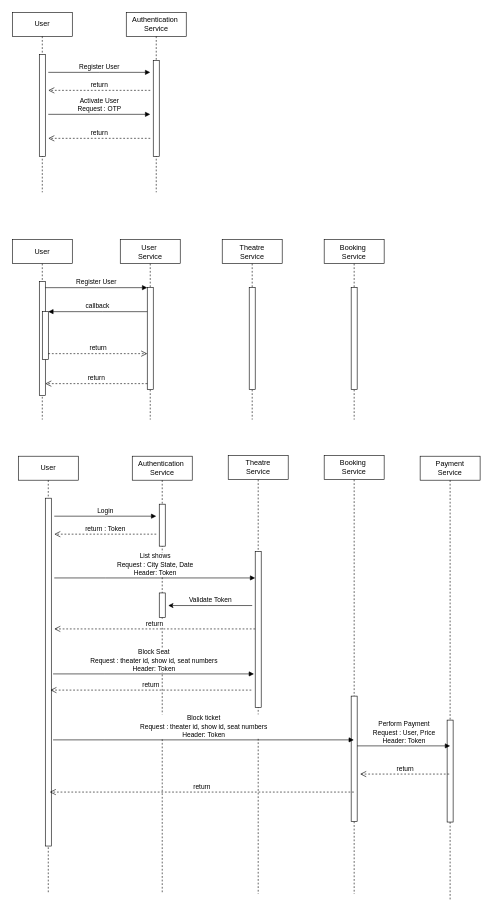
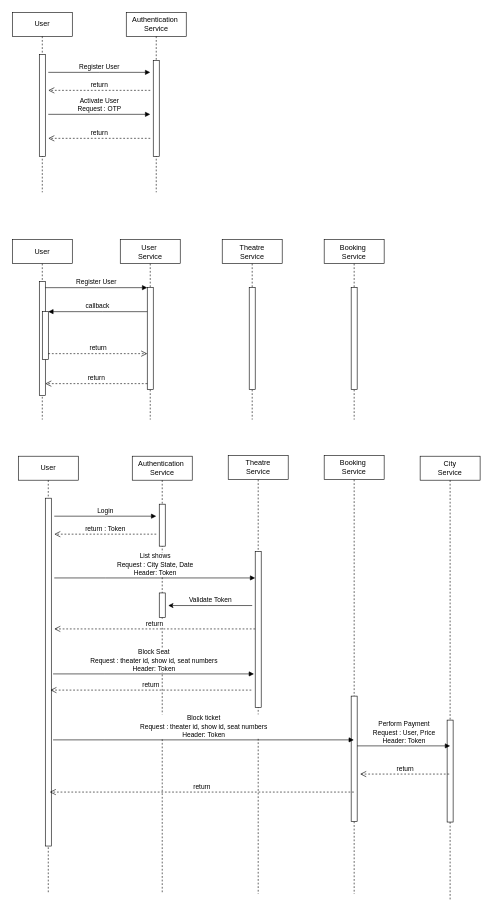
- <mxCell id="37" value="Payment&lt;br&gt;Service" style="shape=umlLifeline;perimeter=lifelinePerimeter;whiteSpace=wrap;html=1;container=0;dropTarget=0;collapsible=0;recursiveResize=0;outlineConnect=0;portConstraint=eastwest;newEdgeStyle={&quot;edgeStyle&quot;:&quot;elbowEdgeStyle&quot;,&quot;elbow&quot;:&quot;vertical&quot;,&quot;curved&quot;:0,&quot;rounded&quot;:0};" vertex="1" parent="1"><mxGeometry x="700" y="760" width="100" height="740" as="geometry" /></mxCell>
+ <mxCell id="37" value="City&lt;br&gt;Service" style="shape=umlLifeline;perimeter=lifelinePerimeter;whiteSpace=wrap;html=1;container=0;dropTarget=0;collapsible=0;recursiveResize=0;outlineConnect=0;portConstraint=eastwest;newEdgeStyle={&quot;edgeStyle&quot;:&quot;elbowEdgeStyle&quot;,&quot;elbow&quot;:&quot;vertical&quot;,&quot;curved&quot;:0,&quot;rounded&quot;:0};" vertex="1" parent="1"><mxGeometry x="700" y="760" width="100" height="740" as="geometry" /></mxCell>
